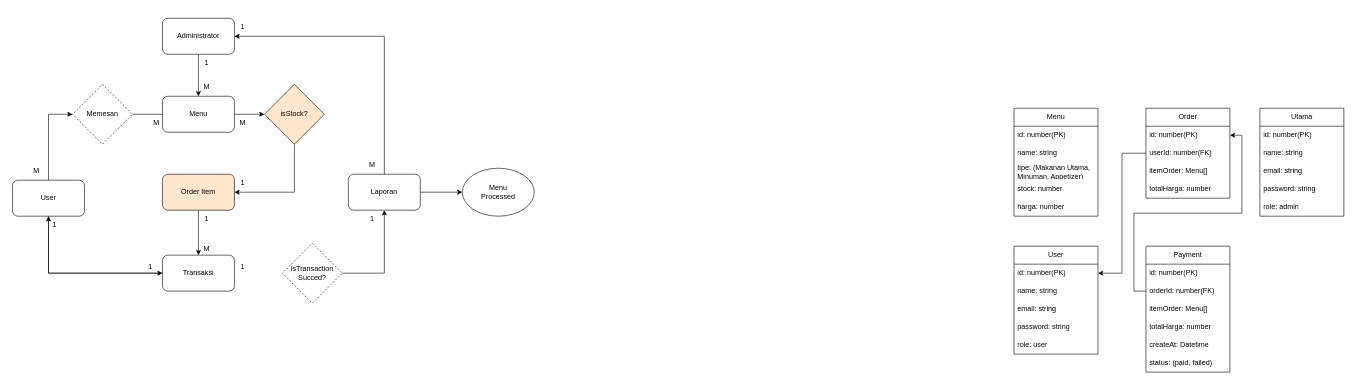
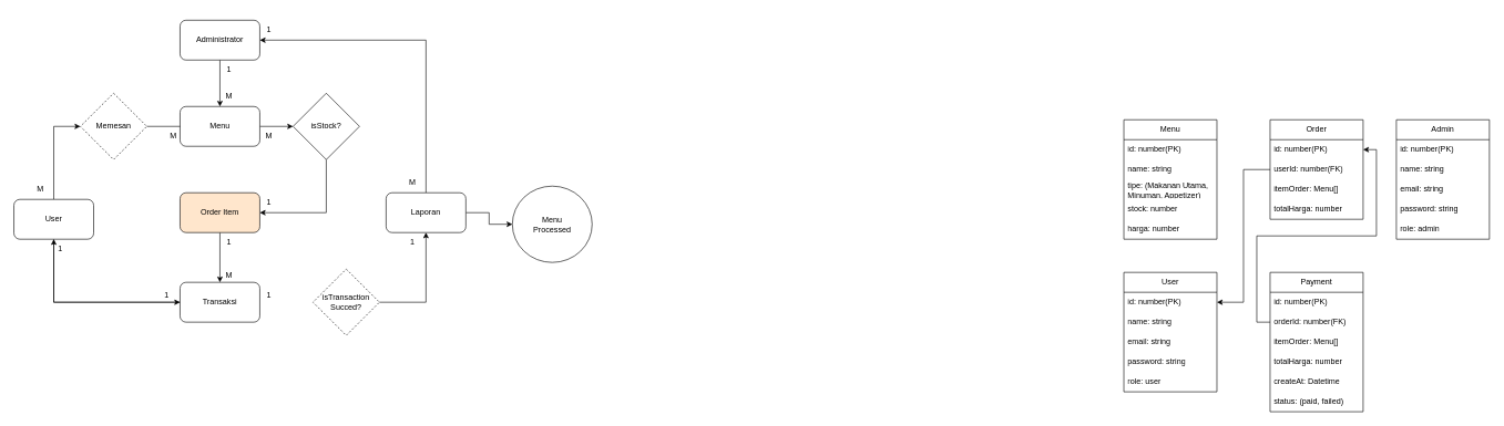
- <mxCell id="12" value="isStock?" style="rhombus;whiteSpace=wrap;html=1;fillColor=#ffe6cc;" parent="1" vertex="1"><mxGeometry x="440" y="140" width="100" height="100" as="geometry" /></mxCell>
+ <mxCell id="12" value="isStock?" style="rhombus;whiteSpace=wrap;html=1;" parent="1" vertex="1"><mxGeometry x="440" y="140" width="100" height="100" as="geometry" /></mxCell>
- <mxCell id="63" value="Utama" style="swimlane;fontStyle=0;childLayout=stackLayout;horizontal=1;startSize=30;horizontalStack=0;resizeParent=1;resizeParentMax=0;resizeLast=0;collapsible=1;marginBottom=0;whiteSpace=wrap;html=1;" vertex="1" parent="1"><mxGeometry x="2100" y="180" width="140" height="180" as="geometry" /></mxCell>
+ <mxCell id="63" value="Admin" style="swimlane;fontStyle=0;childLayout=stackLayout;horizontal=1;startSize=30;horizontalStack=0;resizeParent=1;resizeParentMax=0;resizeLast=0;collapsible=1;marginBottom=0;whiteSpace=wrap;html=1;" vertex="1" parent="1"><mxGeometry x="2100" y="180" width="140" height="180" as="geometry" /></mxCell>
- <mxCell id="20" value="Menu&lt;div&gt;Processed&lt;/div&gt;" style="ellipse;whiteSpace=wrap;html=1;" parent="1" vertex="1"><mxGeometry x="770" y="280" width="120" height="80" as="geometry" /></mxCell>
+ <mxCell id="20" value="Menu&lt;div&gt;Processed&lt;/div&gt;" style="ellipse;whiteSpace=wrap;html=1;" parent="1" vertex="1"><mxGeometry x="770" y="280" width="120" height="115" as="geometry" /></mxCell>
